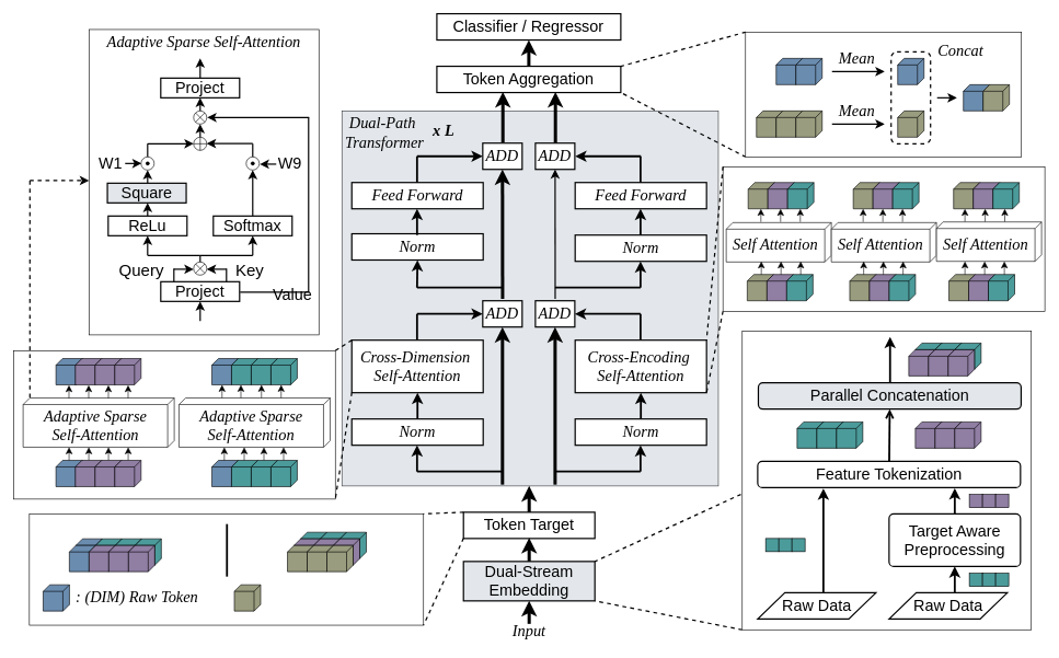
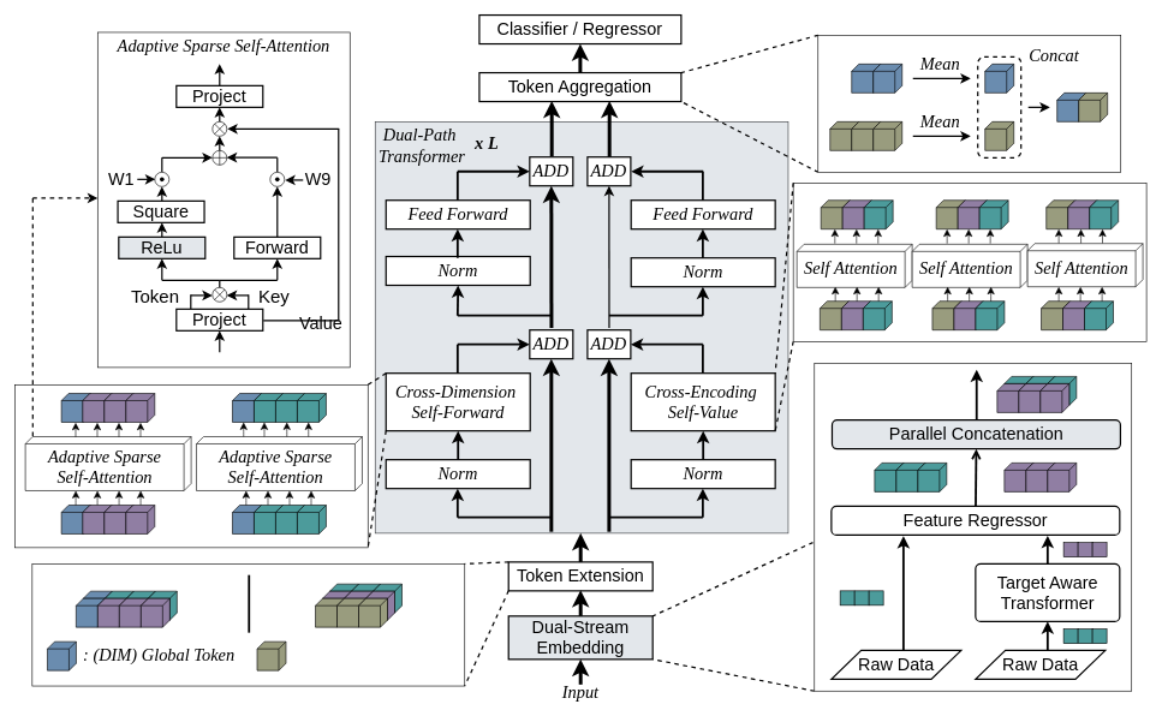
- <mxCell id="90" value="Square" style="rounded=0;whiteSpace=wrap;html=1;fontSize=24;strokeWidth=2;fillColor=#e3e7eb;" vertex="1" parent="1"><mxGeometry x="162.97" y="278" width="120" height="30" as="geometry" /></mxCell>
+ <mxCell id="90" value="Square" style="rounded=0;whiteSpace=wrap;html=1;fontSize=24;strokeWidth=2;" vertex="1" parent="1"><mxGeometry x="162.97" y="278" width="120" height="30" as="geometry" /></mxCell>
- <mxCell id="89" value="ReLu" style="rounded=0;whiteSpace=wrap;html=1;fontSize=24;strokeWidth=2;" vertex="1" parent="1"><mxGeometry x="164.23" y="328" width="120" height="30" as="geometry" /></mxCell>
+ <mxCell id="89" value="ReLu" style="rounded=0;whiteSpace=wrap;html=1;fontSize=24;strokeWidth=2;fillColor=#e3e7eb;" vertex="1" parent="1"><mxGeometry x="164.23" y="328" width="120" height="30" as="geometry" /></mxCell>
- <mxCell id="88" value="Softmax" style="rounded=0;whiteSpace=wrap;html=1;fontSize=24;strokeWidth=2;" vertex="1" parent="1"><mxGeometry x="324.23" y="328" width="120" height="30" as="geometry" /></mxCell>
+ <mxCell id="88" value="Forward" style="rounded=0;whiteSpace=wrap;html=1;fontSize=24;strokeWidth=2;" vertex="1" parent="1"><mxGeometry x="324.23" y="328" width="120" height="30" as="geometry" /></mxCell>
- <mxCell id="124" value="&lt;font style=&quot;font-size: 25px;&quot;&gt;Query&lt;/font&gt;" style="text;html=1;align=center;verticalAlign=middle;whiteSpace=wrap;rounded=0;" vertex="1" parent="1"><mxGeometry x="185" y="394" width="60" height="30" as="geometry" /></mxCell>
+ <mxCell id="124" value="&lt;font style=&quot;font-size: 25px;&quot;&gt;Token&lt;/font&gt;" style="text;html=1;align=center;verticalAlign=middle;whiteSpace=wrap;rounded=0;" vertex="1" parent="1"><mxGeometry x="185" y="394" width="60" height="30" as="geometry" /></mxCell>
- <mxCell id="30" value="&lt;span style=&quot;font-family: Tahoma; font-style: italic;&quot;&gt;Cross-Dimension&amp;nbsp;&lt;/span&gt;&lt;div&gt;&lt;span style=&quot;font-family: Tahoma; font-style: italic;&quot;&gt;Self-Attention&lt;/span&gt;&lt;/div&gt;" style="rounded=0;whiteSpace=wrap;html=1;fontSize=24;strokeWidth=2;" vertex="1" parent="1"><mxGeometry x="535" y="517" width="200" height="80" as="geometry" /></mxCell>
+ <mxCell id="30" value="&lt;span style=&quot;font-family: Tahoma; font-style: italic;&quot;&gt;Cross-Dimension&amp;nbsp;&lt;/span&gt;&lt;div&gt;&lt;span style=&quot;font-family: Tahoma; font-style: italic;&quot;&gt;Self-Forward&lt;/span&gt;&lt;/div&gt;" style="rounded=0;whiteSpace=wrap;html=1;fontSize=24;strokeWidth=2;" vertex="1" parent="1"><mxGeometry x="535" y="517" width="200" height="80" as="geometry" /></mxCell>
- <mxCell id="48" value="&lt;span style=&quot;font-family: Tahoma; font-style: italic;&quot;&gt;Cross-Encoding&amp;nbsp;&lt;/span&gt;&lt;div&gt;&lt;span style=&quot;font-family: Tahoma; font-style: italic;&quot;&gt;Self-Attention&lt;/span&gt;&lt;/div&gt;" style="rounded=0;whiteSpace=wrap;html=1;fontSize=24;strokeWidth=2;" vertex="1" parent="1"><mxGeometry x="875" y="517" width="200" height="80" as="geometry" /></mxCell>
+ <mxCell id="48" value="&lt;span style=&quot;font-family: Tahoma; font-style: italic;&quot;&gt;Cross-Encoding&amp;nbsp;&lt;/span&gt;&lt;div&gt;&lt;span style=&quot;font-family: Tahoma; font-style: italic;&quot;&gt;Self-Value&lt;/span&gt;&lt;/div&gt;" style="rounded=0;whiteSpace=wrap;html=1;fontSize=24;strokeWidth=2;" vertex="1" parent="1"><mxGeometry x="875" y="517" width="200" height="80" as="geometry" /></mxCell>
- <mxCell id="178" value="&lt;font style=&quot;font-size: 24px;&quot;&gt;Feature Tokenization&lt;/font&gt;" style="rounded=1;whiteSpace=wrap;html=1;absoluteArcSize=1;arcSize=14;strokeWidth=2;" vertex="1" parent="1"><mxGeometry x="1152.87" y="701.5" width="400" height="40" as="geometry" /></mxCell>
+ <mxCell id="178" value="&lt;font style=&quot;font-size: 24px;&quot;&gt;Feature Regressor&lt;/font&gt;" style="rounded=1;whiteSpace=wrap;html=1;absoluteArcSize=1;arcSize=14;strokeWidth=2;" vertex="1" parent="1"><mxGeometry x="1152.87" y="701.5" width="400" height="40" as="geometry" /></mxCell>
- <mxCell id="68" value="Token Target" style="rounded=0;whiteSpace=wrap;html=1;fontSize=24;strokeWidth=2;" vertex="1" parent="1"><mxGeometry x="705" y="779" width="200" height="40" as="geometry" /></mxCell>
+ <mxCell id="68" value="Token Extension" style="rounded=0;whiteSpace=wrap;html=1;fontSize=24;strokeWidth=2;" vertex="1" parent="1"><mxGeometry x="705" y="779" width="200" height="40" as="geometry" /></mxCell>
- <mxCell id="181" value="&lt;span style=&quot;font-size: 24px;&quot;&gt;Target Aware Preprocessing&lt;/span&gt;" style="rounded=1;whiteSpace=wrap;html=1;absoluteArcSize=1;arcSize=14;strokeWidth=2;" vertex="1" parent="1"><mxGeometry x="1352.87" y="781.5" width="200" height="80" as="geometry" /></mxCell>
+ <mxCell id="181" value="&lt;span style=&quot;font-size: 24px;&quot;&gt;Target Aware Transformer&lt;/span&gt;" style="rounded=1;whiteSpace=wrap;html=1;absoluteArcSize=1;arcSize=14;strokeWidth=2;" vertex="1" parent="1"><mxGeometry x="1352.87" y="781.5" width="200" height="80" as="geometry" /></mxCell>
- <mxCell id="173" value="&lt;font style=&quot;font-size: 24px;&quot; face=&quot;Tahoma&quot;&gt;&lt;i style=&quot;&quot;&gt;: (DIM) Raw Token&lt;/i&gt;&lt;/font&gt;" style="text;whiteSpace=wrap;html=1;align=left;" vertex="1" parent="1"><mxGeometry x="112.51" y="887.5" width="228.49" height="40" as="geometry" /></mxCell>
+ <mxCell id="173" value="&lt;font style=&quot;font-size: 24px;&quot; face=&quot;Tahoma&quot;&gt;&lt;i style=&quot;&quot;&gt;: (DIM) Global Token&lt;/i&gt;&lt;/font&gt;" style="text;whiteSpace=wrap;html=1;align=left;" vertex="1" parent="1"><mxGeometry x="112.51" y="887.5" width="228.49" height="40" as="geometry" /></mxCell>
